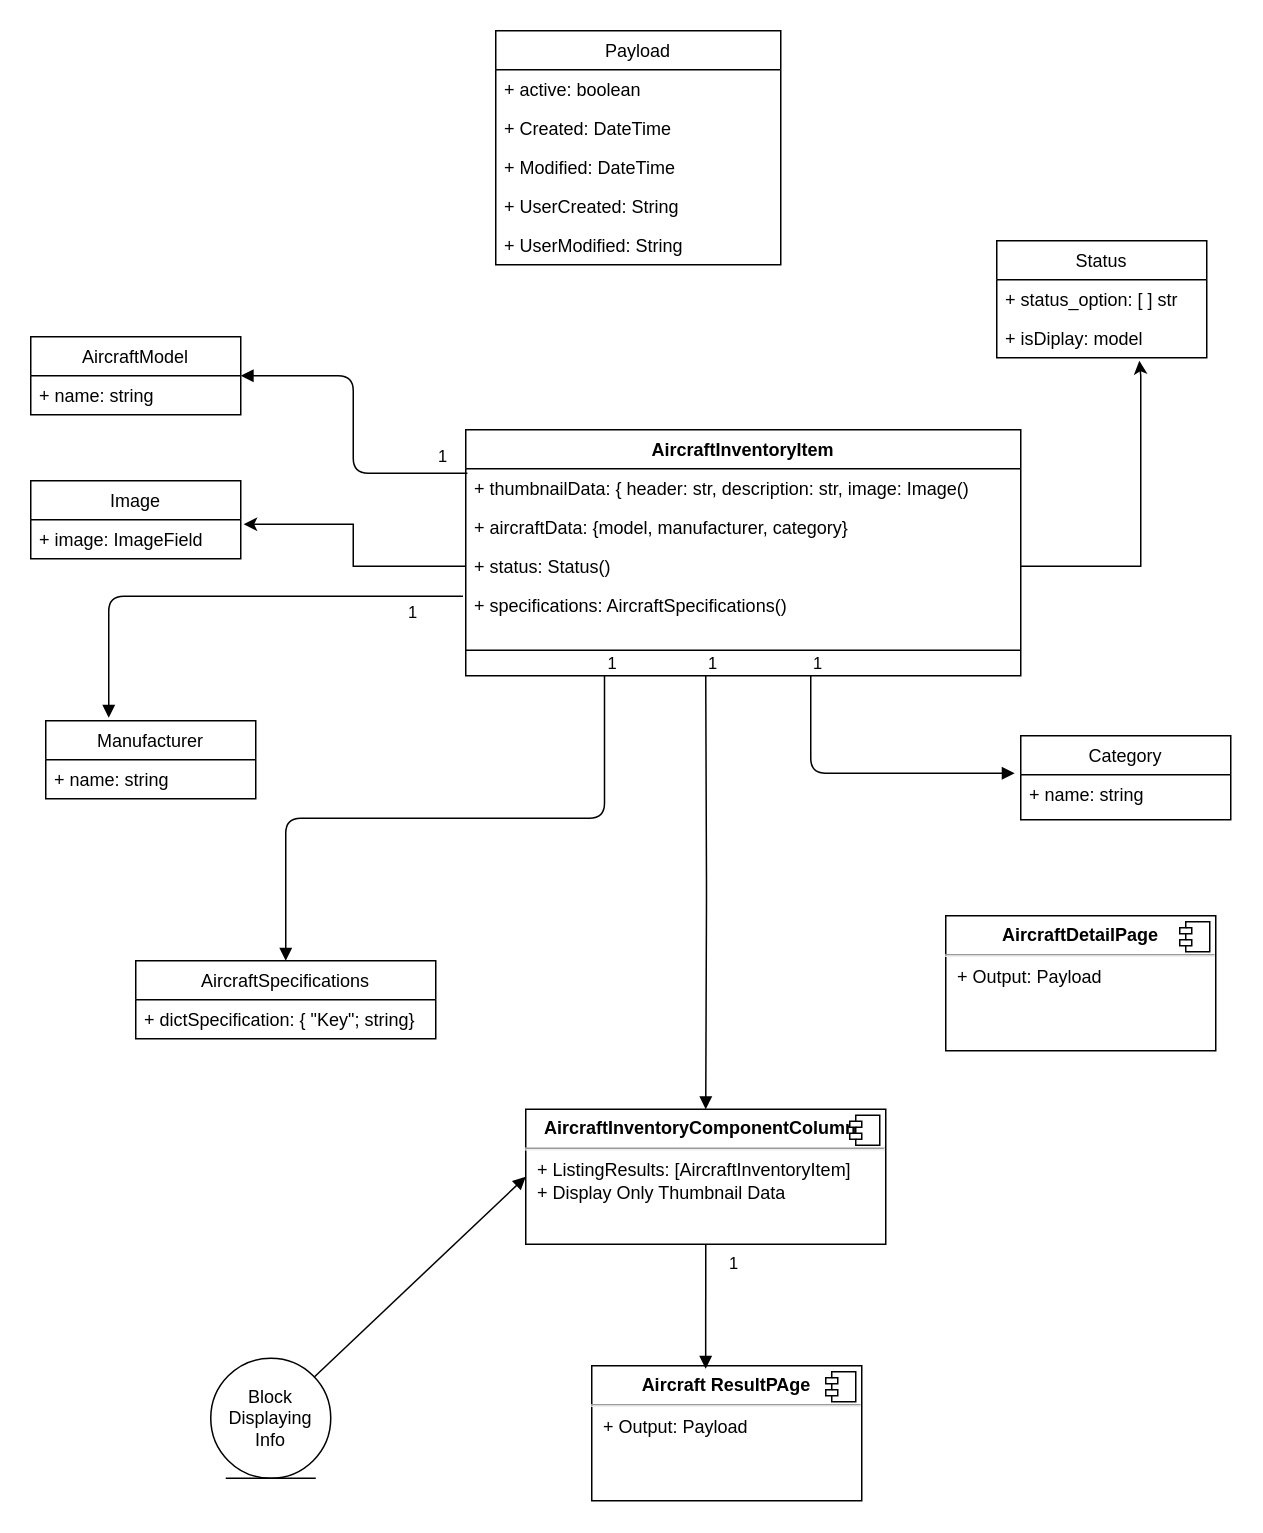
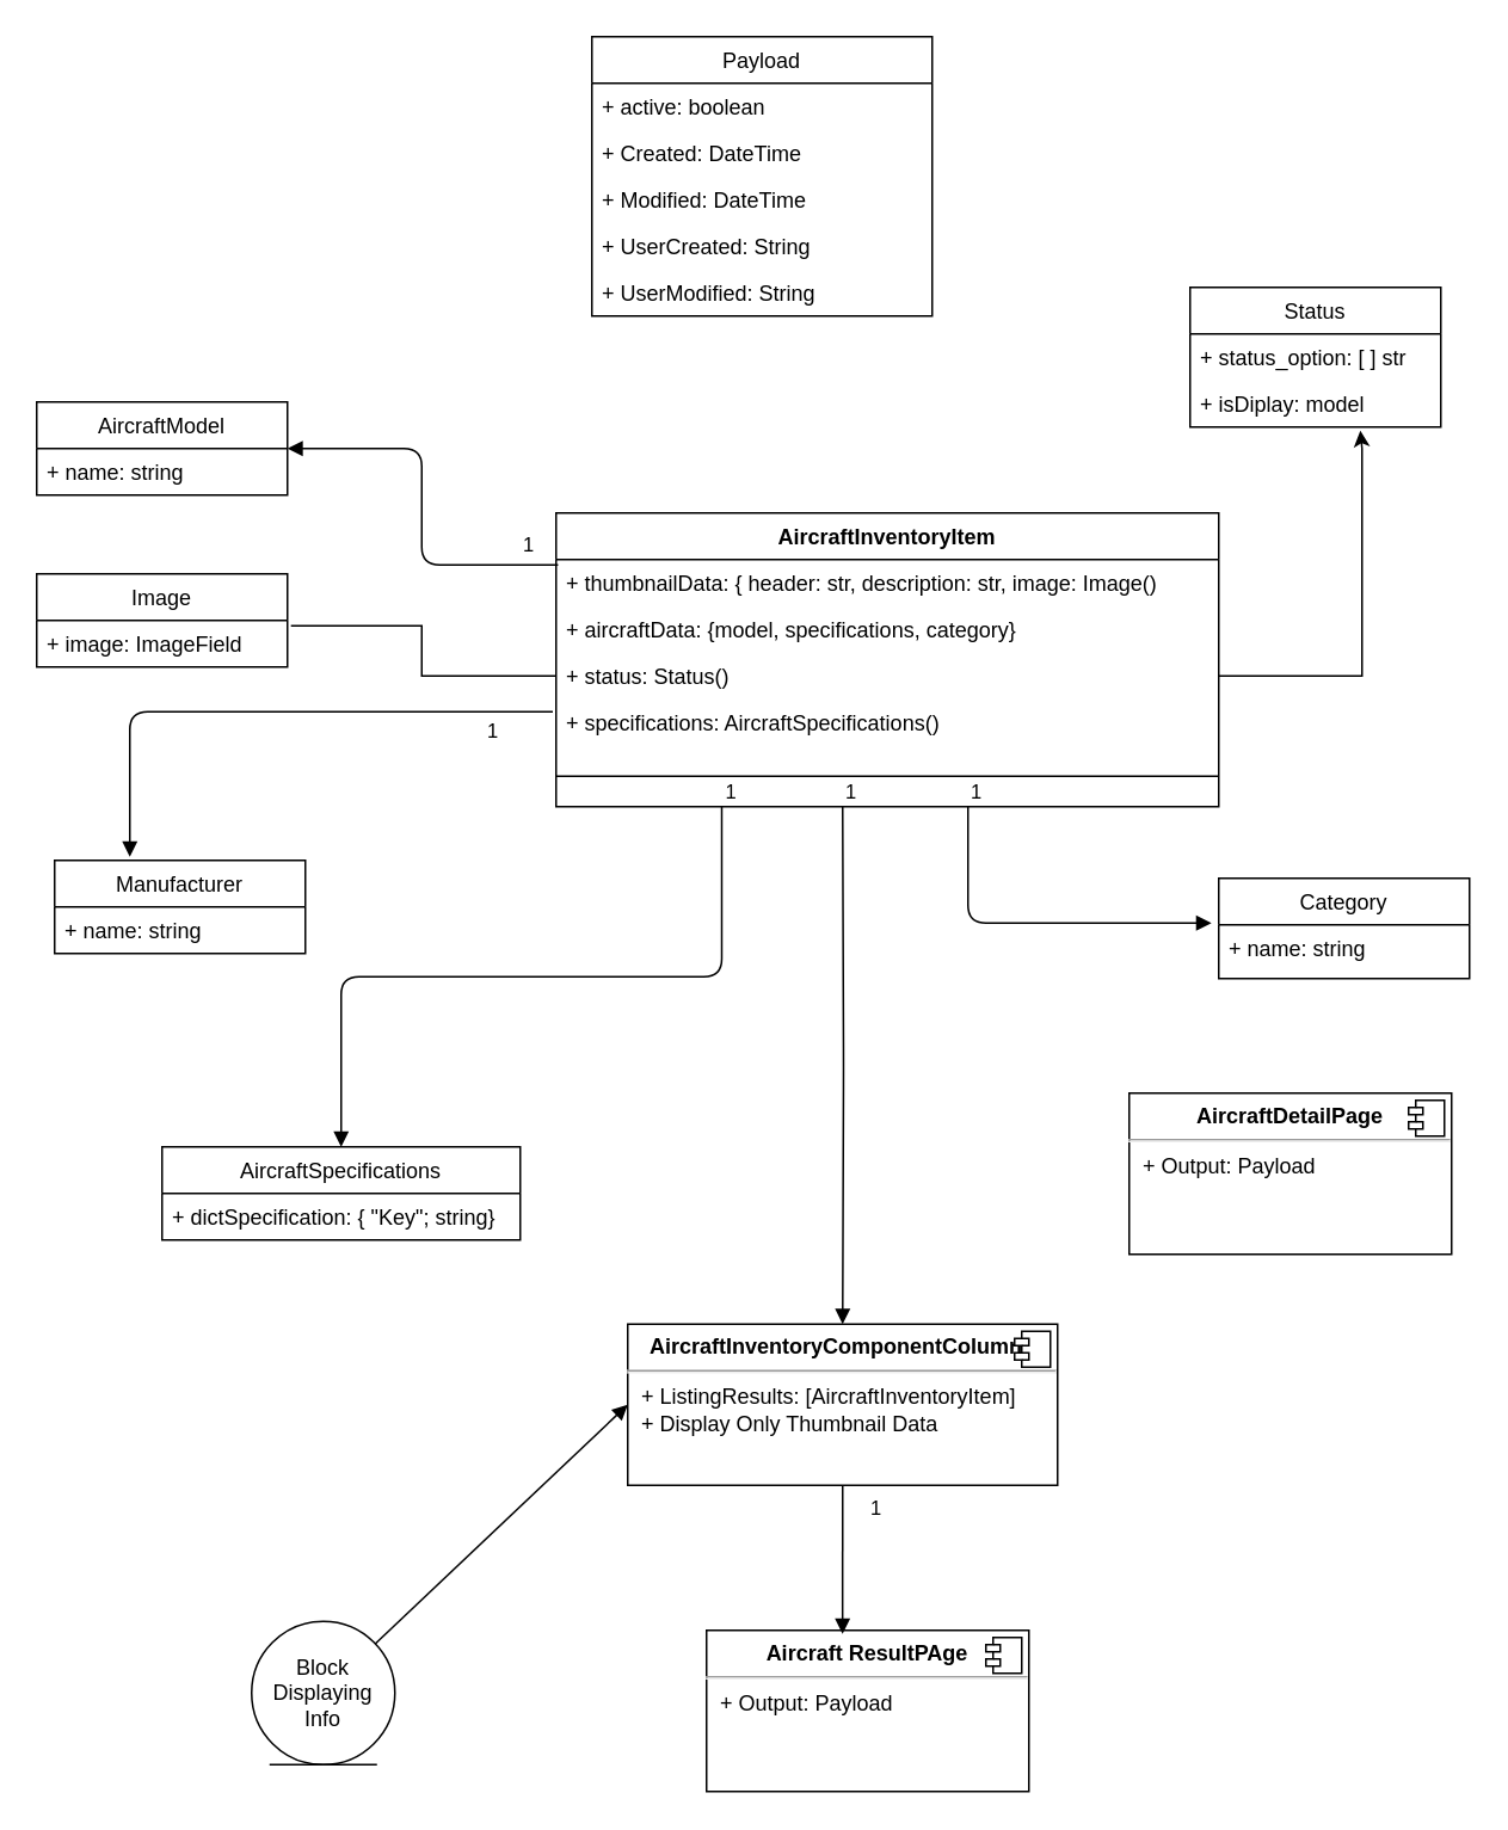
- <mxCell id="42" style="edgeStyle=orthogonalEdgeStyle;rounded=0;orthogonalLoop=1;jettySize=auto;html=1;exitX=0;exitY=0.5;exitDx=0;exitDy=0;entryX=1.014;entryY=0.115;entryDx=0;entryDy=0;entryPerimeter=0;" parent="1" source="22" target="10" edge="1"><mxGeometry relative="1" as="geometry" /></mxCell>
+ <mxCell id="42" style="edgeStyle=orthogonalEdgeStyle;rounded=0;orthogonalLoop=1;jettySize=auto;html=1;exitX=0;exitY=0.5;exitDx=0;exitDy=0;entryX=1.014;entryY=0.115;entryDx=0;entryDy=0;entryPerimeter=0;endArrow=none;" parent="1" source="22" target="10" edge="1"><mxGeometry relative="1" as="geometry" /></mxCell>
- <mxCell id="21" value="+ aircraftData: {model, manufacturer, category}" style="text;strokeColor=none;fillColor=none;align=left;verticalAlign=top;spacingLeft=4;spacingRight=4;overflow=hidden;rotatable=0;points=[[0,0.5],[1,0.5]];portConstraint=eastwest;" parent="19" vertex="1"><mxGeometry y="52" width="370" height="26" as="geometry" /></mxCell>
+ <mxCell id="21" value="+ aircraftData: {model, specifications, category}" style="text;strokeColor=none;fillColor=none;align=left;verticalAlign=top;spacingLeft=4;spacingRight=4;overflow=hidden;rotatable=0;points=[[0,0.5],[1,0.5]];portConstraint=eastwest;" parent="19" vertex="1"><mxGeometry y="52" width="370" height="26" as="geometry" /></mxCell>
